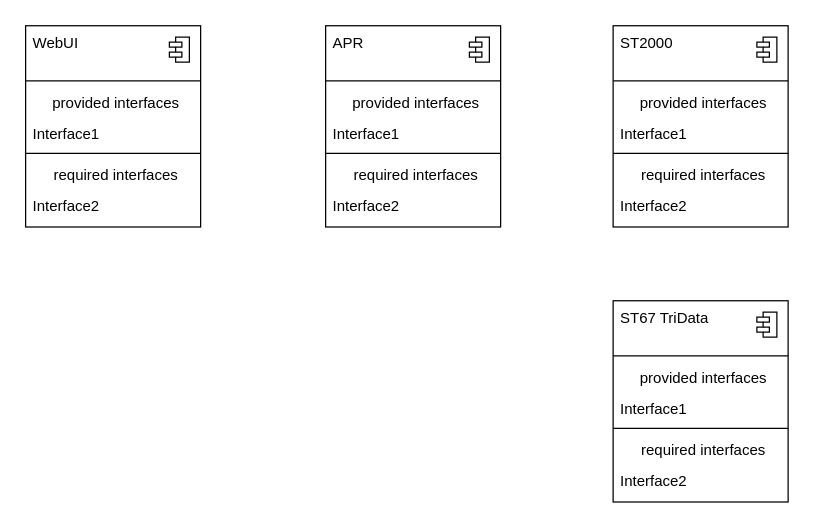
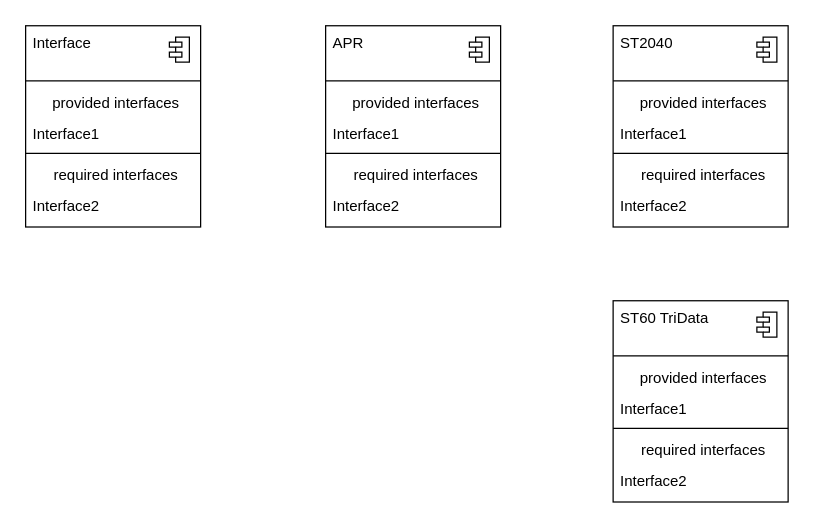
- <mxCell id="3" value="WebUI" style="html=1;align=left;spacingLeft=4;verticalAlign=top;strokeColor=none;fillColor=none;" vertex="1" parent="2"><mxGeometry width="140" height="40" as="geometry" /></mxCell>
+ <mxCell id="3" value="Interface" style="html=1;align=left;spacingLeft=4;verticalAlign=top;strokeColor=none;fillColor=none;" vertex="1" parent="2"><mxGeometry width="140" height="40" as="geometry" /></mxCell>
- <mxCell id="21" value="ST2000&lt;br&gt;" style="html=1;align=left;spacingLeft=4;verticalAlign=top;strokeColor=none;fillColor=none;" vertex="1" parent="20"><mxGeometry width="140" height="40" as="geometry" /></mxCell>
+ <mxCell id="21" value="ST2040&lt;br&gt;" style="html=1;align=left;spacingLeft=4;verticalAlign=top;strokeColor=none;fillColor=none;" vertex="1" parent="20"><mxGeometry width="140" height="40" as="geometry" /></mxCell>
- <mxCell id="30" value="ST67 TriData" style="html=1;align=left;spacingLeft=4;verticalAlign=top;strokeColor=none;fillColor=none;" vertex="1" parent="29"><mxGeometry width="140" height="40" as="geometry" /></mxCell>
+ <mxCell id="30" value="ST60 TriData" style="html=1;align=left;spacingLeft=4;verticalAlign=top;strokeColor=none;fillColor=none;" vertex="1" parent="29"><mxGeometry width="140" height="40" as="geometry" /></mxCell>
